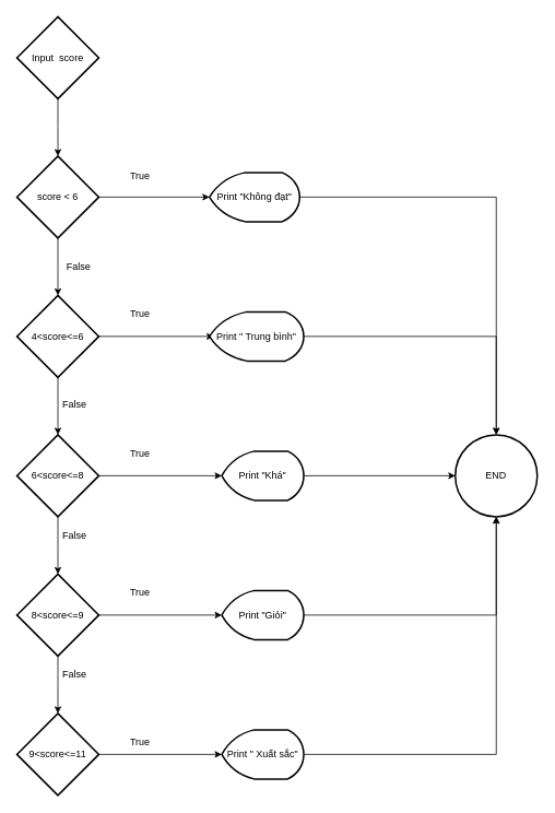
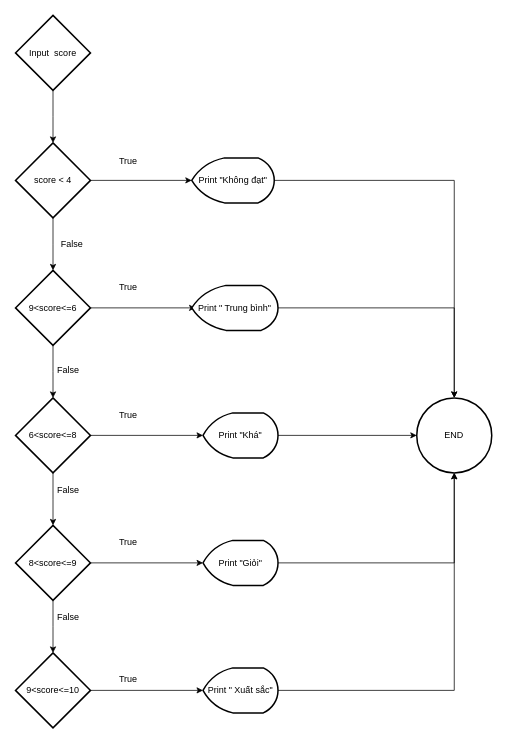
- <mxCell id="5" value="score &amp;lt; 6" style="strokeWidth=2;html=1;shape=mxgraph.flowchart.decision;whiteSpace=wrap;" vertex="1" parent="1"><mxGeometry x="20" y="190" width="100" height="100" as="geometry" /></mxCell>
+ <mxCell id="5" value="score &amp;lt; 4" style="strokeWidth=2;html=1;shape=mxgraph.flowchart.decision;whiteSpace=wrap;" vertex="1" parent="1"><mxGeometry x="20" y="190" width="100" height="100" as="geometry" /></mxCell>
- <mxCell id="12" value="4&amp;lt;score&amp;lt;=6" style="strokeWidth=2;html=1;shape=mxgraph.flowchart.decision;whiteSpace=wrap;" vertex="1" parent="1"><mxGeometry x="20" y="360" width="100" height="100" as="geometry" /></mxCell>
+ <mxCell id="12" value="9&amp;lt;score&amp;lt;=6" style="strokeWidth=2;html=1;shape=mxgraph.flowchart.decision;whiteSpace=wrap;" vertex="1" parent="1"><mxGeometry x="20" y="360" width="100" height="100" as="geometry" /></mxCell>
- <mxCell id="31" value="9&amp;lt;score&amp;lt;=11" style="strokeWidth=2;html=1;shape=mxgraph.flowchart.decision;whiteSpace=wrap;" vertex="1" parent="1"><mxGeometry x="20" y="870" width="100" height="100" as="geometry" /></mxCell>
+ <mxCell id="31" value="9&amp;lt;score&amp;lt;=10" style="strokeWidth=2;html=1;shape=mxgraph.flowchart.decision;whiteSpace=wrap;" vertex="1" parent="1"><mxGeometry x="20" y="870" width="100" height="100" as="geometry" /></mxCell>
